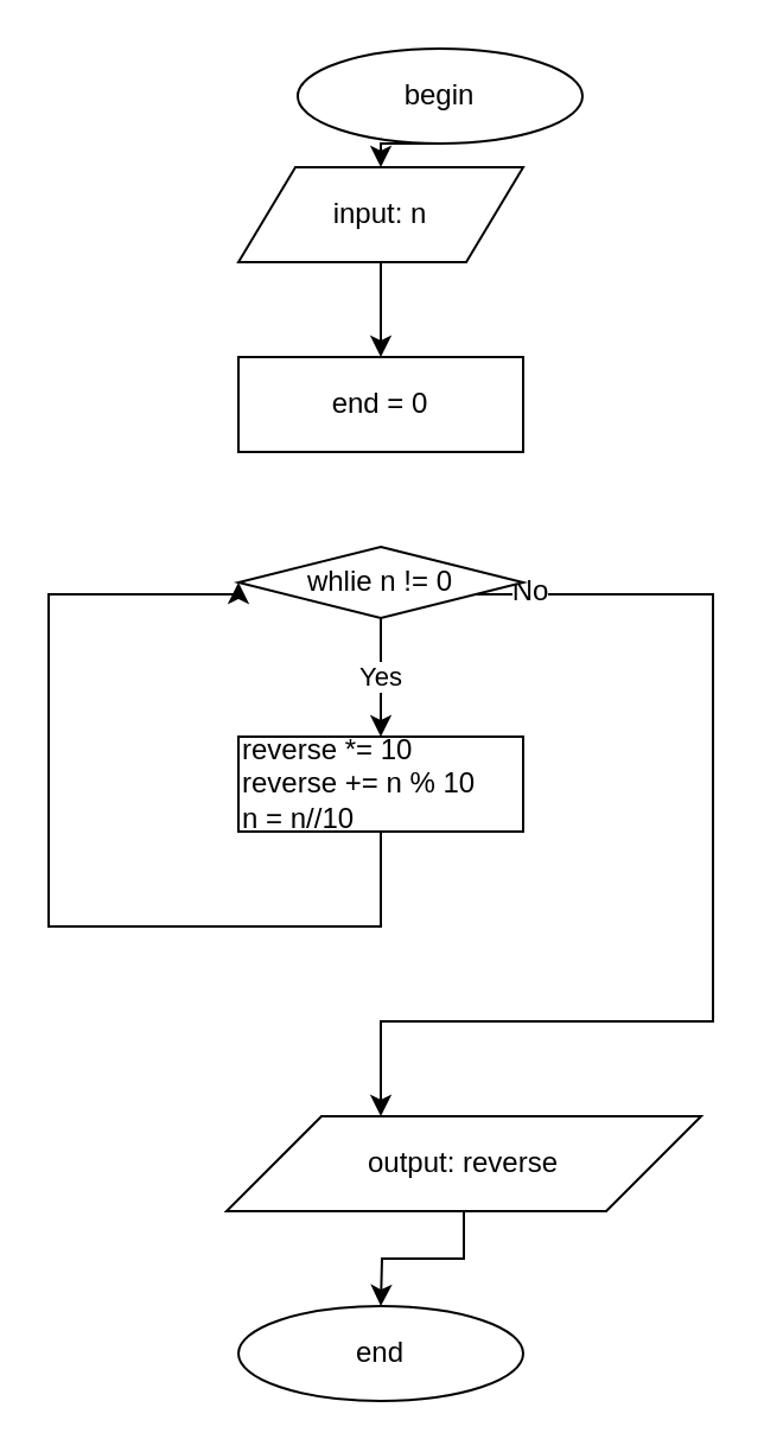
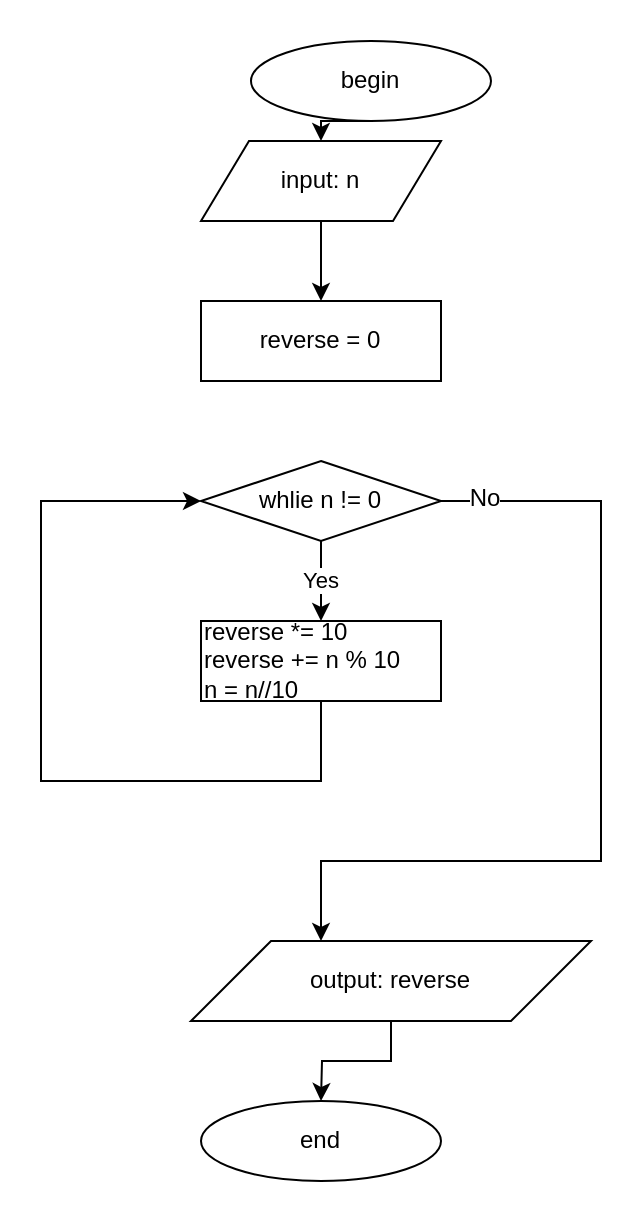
- <mxCell id="10" value="end = 0" style="rounded=0;whiteSpace=wrap;html=1;" vertex="1" parent="1"><mxGeometry x="100" y="150" width="120" height="40" as="geometry" /></mxCell>
+ <mxCell id="10" value="reverse = 0" style="rounded=0;whiteSpace=wrap;html=1;" vertex="1" parent="1"><mxGeometry x="100" y="150" width="120" height="40" as="geometry" /></mxCell>
- <mxCell id="9" value="whlie n != 0" style="rhombus;whiteSpace=wrap;html=1;" vertex="1" parent="1"><mxGeometry x="100" y="230" width="120" height="30" as="geometry" /></mxCell>
+ <mxCell id="9" value="whlie n != 0" style="rhombus;whiteSpace=wrap;html=1;" vertex="1" parent="1"><mxGeometry x="100" y="230" width="120" height="40" as="geometry" /></mxCell>
